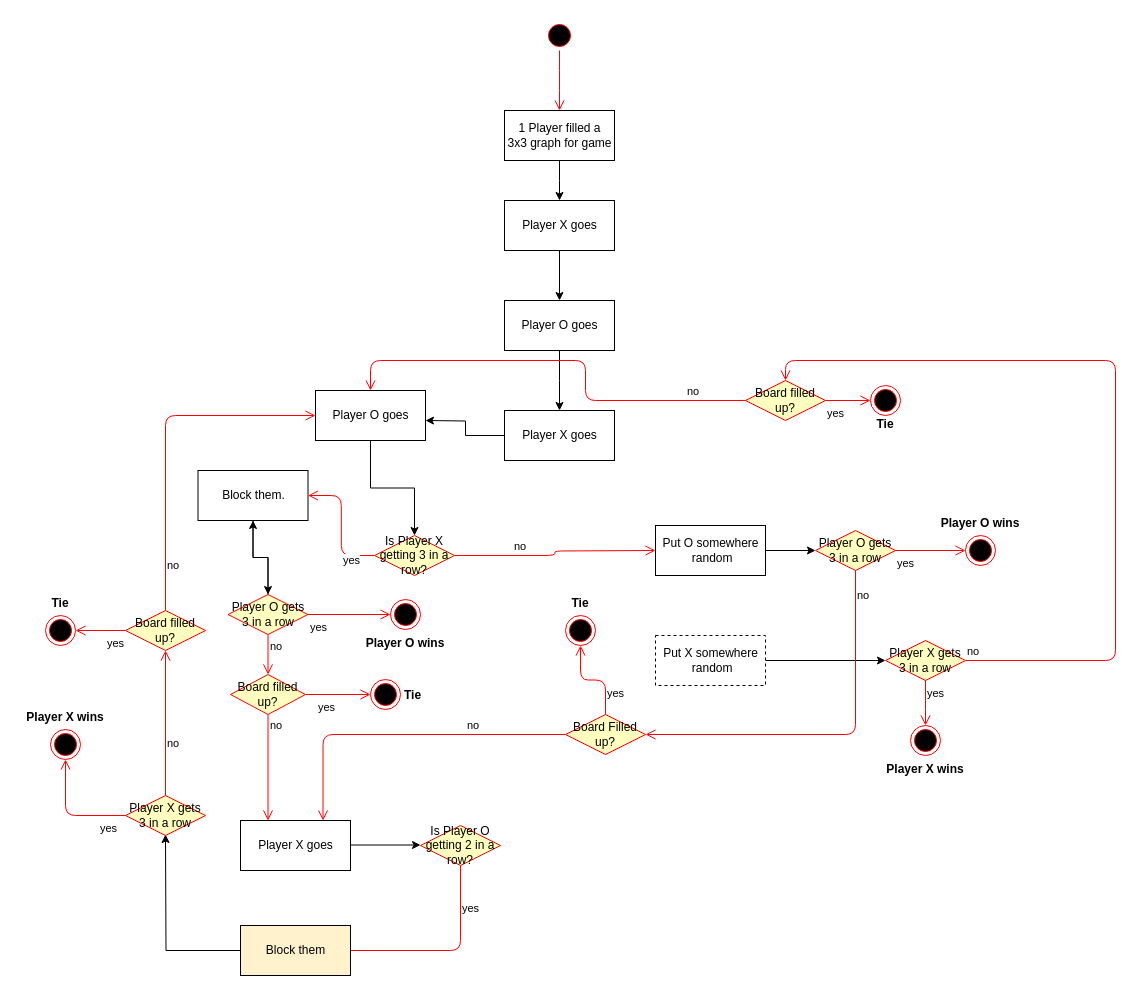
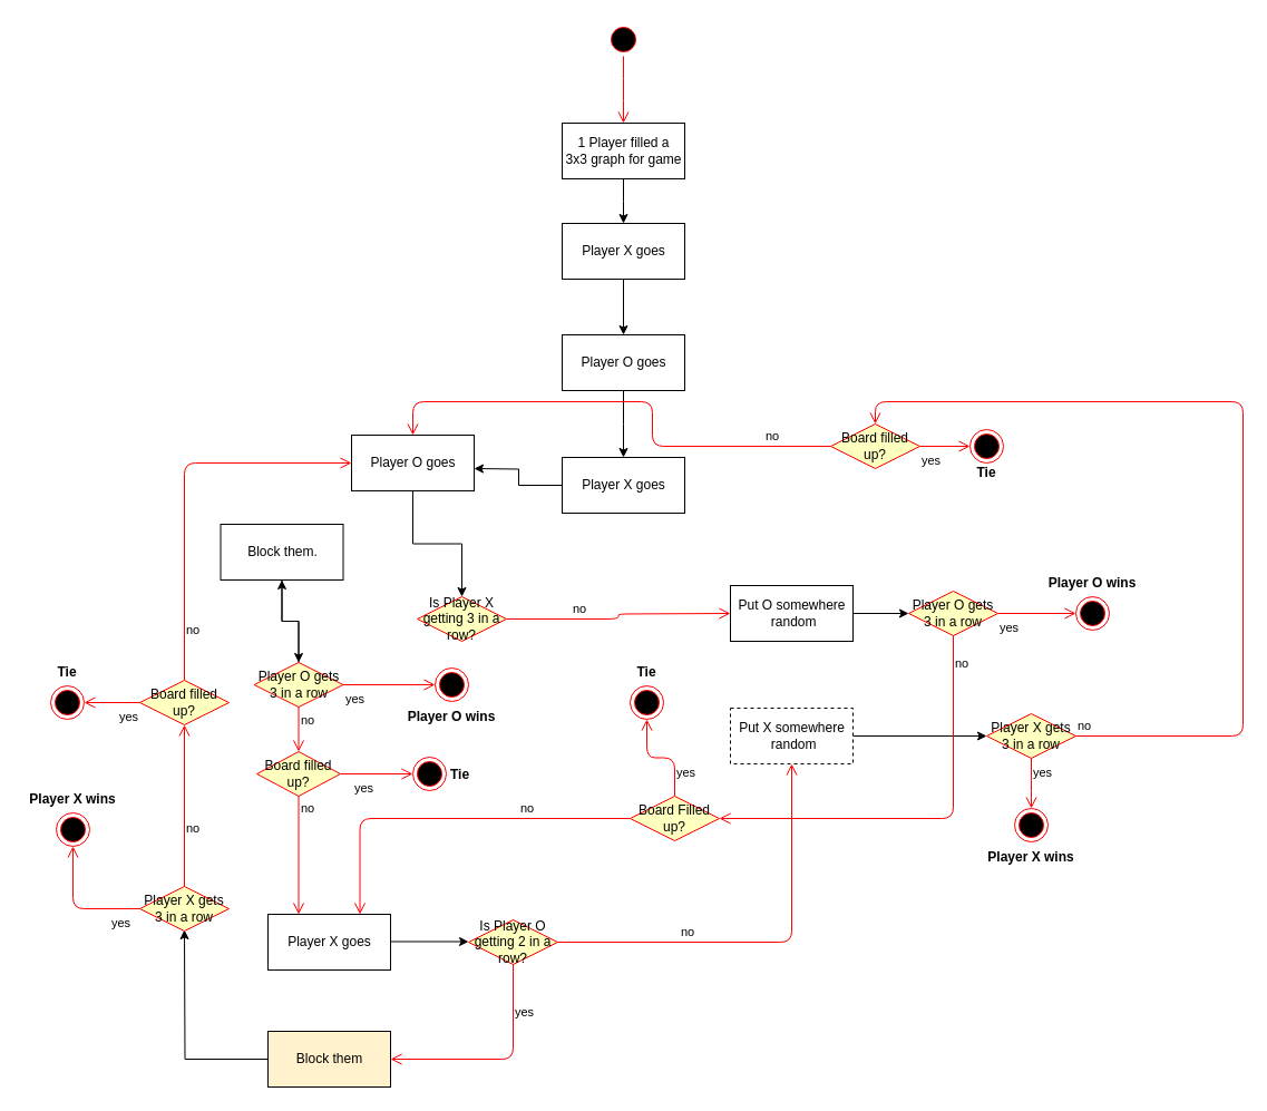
- <mxCell id="14" value="yes" style="edgeStyle=orthogonalEdgeStyle;html=1;align=left;verticalAlign=top;endArrow=open;endSize=8;strokeColor=#ff0000;entryX=1;entryY=0.5;entryDx=0;entryDy=0;" edge="1" source="12" parent="1" target="18"><mxGeometry x="-0.356" relative="1" as="geometry"><mxPoint x="335" y="550" as="targetPoint" /><mxPoint as="offset" /></mxGeometry></mxCell>
+ <mxCell id="24" value="no" style="edgeStyle=orthogonalEdgeStyle;html=1;align=left;verticalAlign=bottom;endArrow=open;endSize=8;strokeColor=#ff0000;" edge="1" source="23" parent="1" target="27"><mxGeometry x="-0.412" relative="1" as="geometry"><mxPoint x="655" y="660" as="targetPoint" /><mxPoint as="offset" /></mxGeometry></mxCell>
- <mxCell id="25" value="yes" style="edgeStyle=orthogonalEdgeStyle;html=1;align=left;verticalAlign=top;endArrow=none;endSize=8;strokeColor=#ff0000;entryX=1;entryY=0.5;entryDx=0;entryDy=0;" edge="1" source="23" parent="1" target="29"><mxGeometry x="-0.692" relative="1" as="geometry"><mxPoint x="430" y="985" as="targetPoint" /><Array as="points"><mxPoint x="460" y="950" /></Array><mxPoint as="offset" /></mxGeometry></mxCell>
+ <mxCell id="25" value="yes" style="edgeStyle=orthogonalEdgeStyle;html=1;align=left;verticalAlign=top;endArrow=open;endSize=8;strokeColor=#ff0000;entryX=1;entryY=0.5;entryDx=0;entryDy=0;" edge="1" source="23" parent="1" target="29"><mxGeometry x="-0.692" relative="1" as="geometry"><mxPoint x="430" y="985" as="targetPoint" /><Array as="points"><mxPoint x="460" y="950" /></Array><mxPoint as="offset" /></mxGeometry></mxCell>
